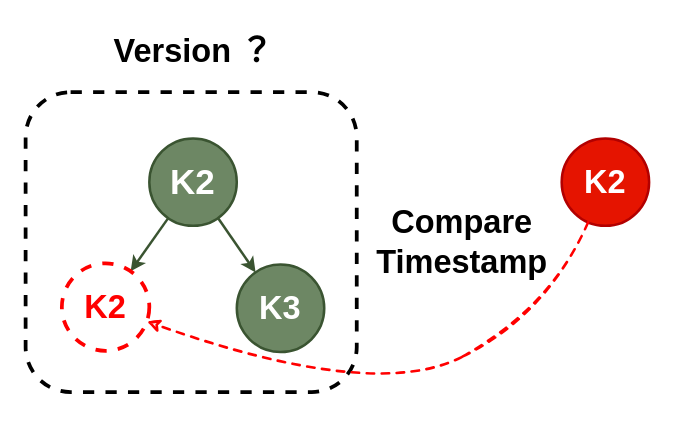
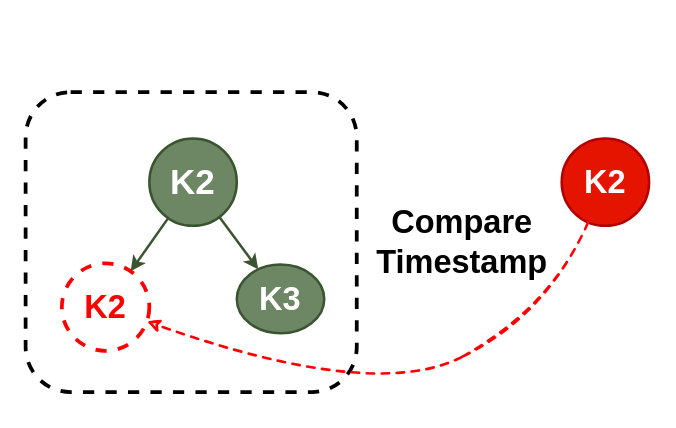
- <mxCell id="9" value="&lt;b&gt;Version ？&lt;/b&gt;" style="text;html=1;align=center;verticalAlign=middle;resizable=0;points=[];autosize=1;strokeColor=none;fillColor=none;fontSize=26;" parent="1" vertex="1"><mxGeometry x="79" y="20" width="150" height="40" as="geometry" /></mxCell>
- <mxCell id="7" value="&lt;b&gt;&lt;font style=&quot;font-size: 26px;&quot;&gt;K3&lt;/font&gt;&lt;/b&gt;" style="ellipse;whiteSpace=wrap;html=1;aspect=fixed;strokeWidth=2;fillColor=#6d8764;fontColor=#ffffff;strokeColor=#3A5431;" parent="1" vertex="1"><mxGeometry x="189" y="211" width="70" height="70" as="geometry" /></mxCell>
+ <mxCell id="7" value="&lt;b&gt;&lt;font style=&quot;font-size: 26px;&quot;&gt;K3&lt;/font&gt;&lt;/b&gt;" style="ellipse;whiteSpace=wrap;html=1;aspect=fixed;strokeWidth=2;fillColor=#6d8764;fontColor=#ffffff;strokeColor=#3A5431;" parent="1" vertex="1"><mxGeometry x="189" y="211" width="70" height="55" as="geometry" /></mxCell>
